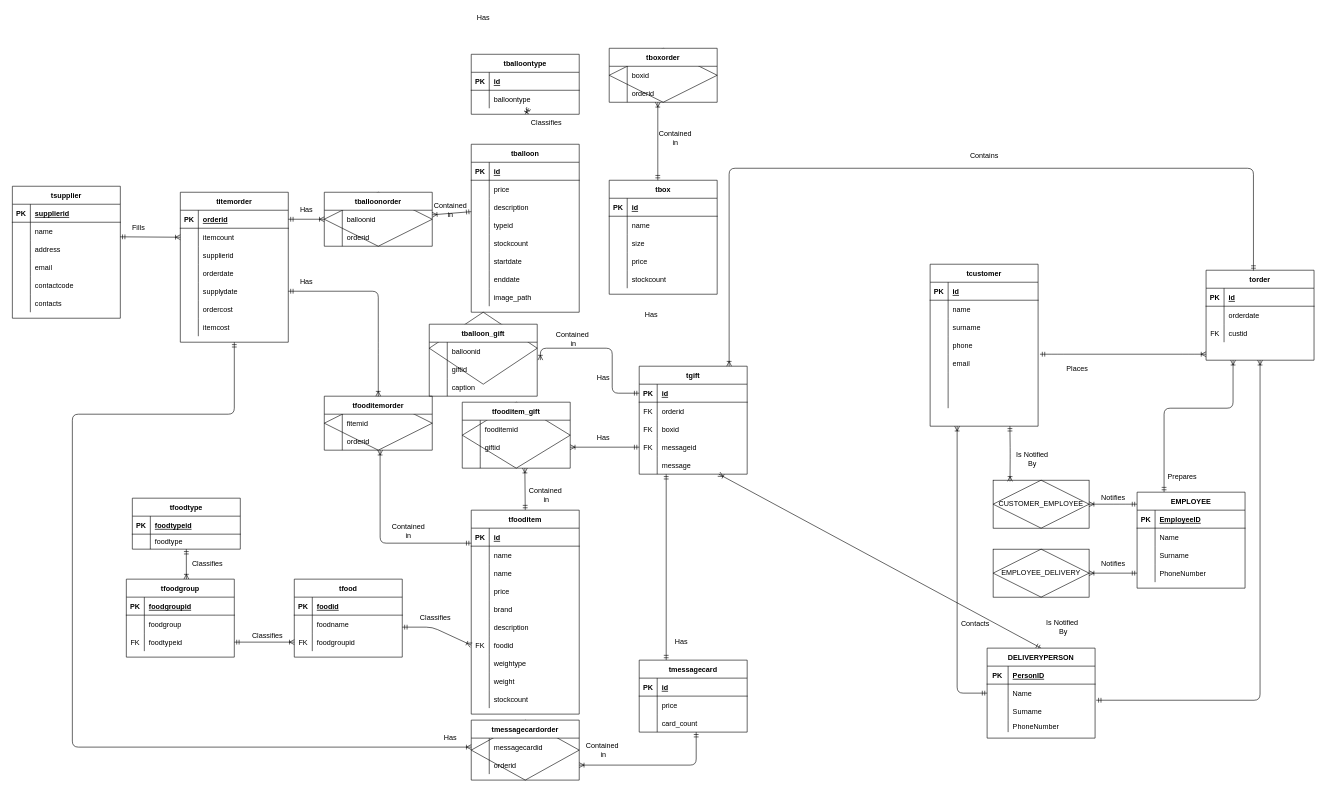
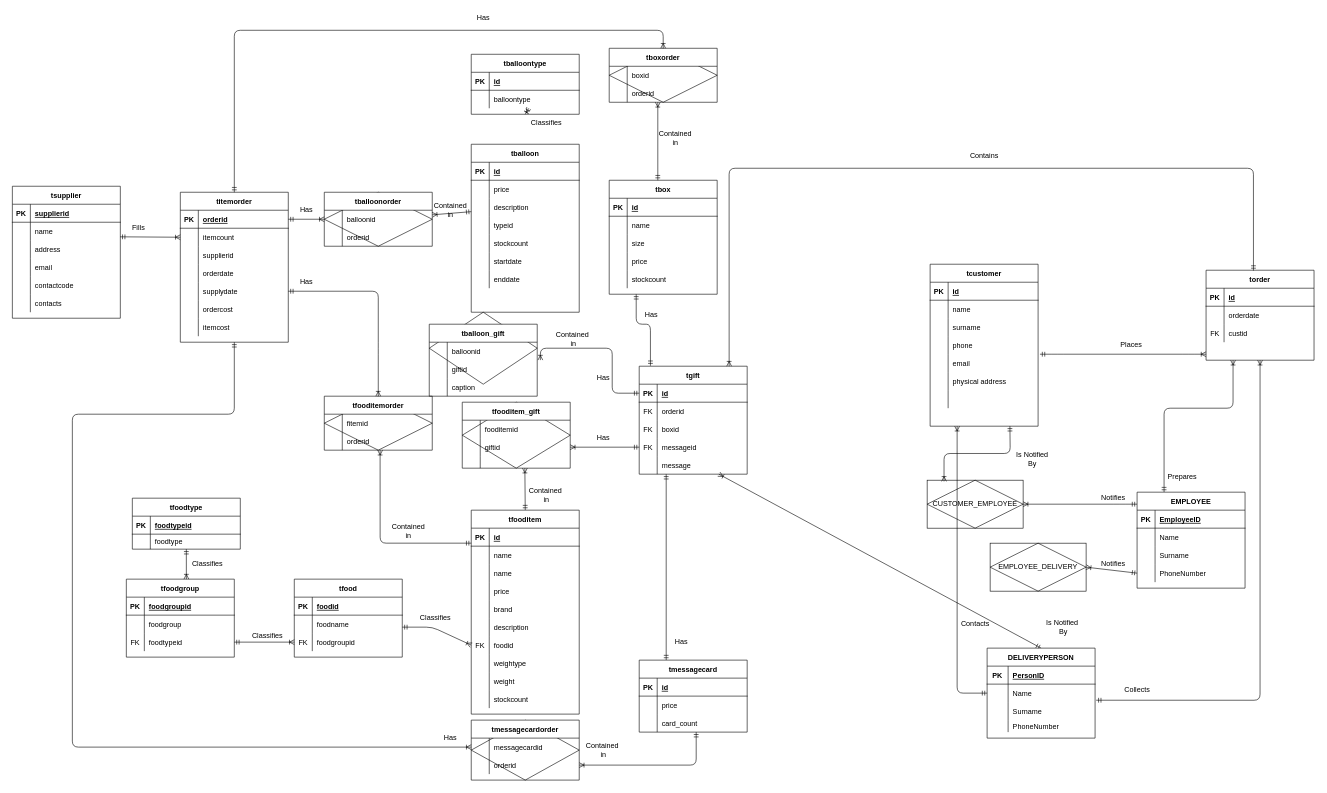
+ <mxCell id="329" value="" style="fontSize=12;html=1;endArrow=ERoneToMany;startArrow=ERmandOne;exitX=0.5;exitY=0;exitDx=0;exitDy=0;edgeStyle=orthogonalEdgeStyle;entryX=0.5;entryY=0;entryDx=0;entryDy=0;" parent="1" source="288" target="320" edge="1"><mxGeometry width="100" height="100" relative="1" as="geometry"><mxPoint x="955" y="-100" as="sourcePoint" /><mxPoint x="1105" y="75" as="targetPoint" /><Array as="points"><mxPoint x="390" y="50" /><mxPoint x="1105" y="50" /></Array></mxGeometry></mxCell>
- <mxCell id="121" value="image_path" style="shape=partialRectangle;connectable=0;fillColor=none;top=0;left=0;bottom=0;right=0;align=left;spacingLeft=6;overflow=hidden;" parent="119" vertex="1"><mxGeometry x="30" width="150" height="30" as="geometry" /></mxCell>
+ <mxCell id="45" value="" style="fontSize=12;html=1;endArrow=ERmandOne;startArrow=ERmandOne;entryX=0.104;entryY=-0.004;entryDx=0;entryDy=0;entryPerimeter=0;exitX=0.25;exitY=1;exitDx=0;exitDy=0;edgeStyle=orthogonalEdgeStyle;" parent="1" source="173" target="189" edge="1"><mxGeometry width="100" height="100" relative="1" as="geometry"><mxPoint x="1084" y="500" as="sourcePoint" /><mxPoint x="1165" y="780" as="targetPoint" /><Array as="points"><mxPoint x="1060" y="540" /><mxPoint x="1084" y="540" /></Array></mxGeometry></mxCell>
- <mxCell id="35" value="Places" style="text;html=1;align=center;verticalAlign=middle;resizable=0;points=[];autosize=1;" parent="1" vertex="1"><mxGeometry x="1770" y="605" width="50" height="20" as="geometry" /></mxCell>
+ <mxCell id="35" value="Places" style="text;html=1;align=center;verticalAlign=middle;resizable=0;points=[];autosize=1;" parent="1" vertex="1"><mxGeometry x="1860" y="565" width="50" height="20" as="geometry" /></mxCell>
+ <mxCell id="140" value="physical address" style="shape=partialRectangle;connectable=0;fillColor=none;top=0;left=0;bottom=0;right=0;align=left;spacingLeft=6;overflow=hidden;" parent="138" vertex="1"><mxGeometry x="30" width="150" height="30" as="geometry" /></mxCell>
- <mxCell id="33" value="CUSTOMER_EMPLOYEE" style="shape=associativeEntity;whiteSpace=wrap;html=1;align=center;" parent="1" vertex="1"><mxGeometry x="1655" y="800" width="160" height="80" as="geometry" /></mxCell>
+ <mxCell id="33" value="CUSTOMER_EMPLOYEE" style="shape=associativeEntity;whiteSpace=wrap;html=1;align=center;" parent="1" vertex="1"><mxGeometry x="1545" y="800" width="160" height="80" as="geometry" /></mxCell>
- <mxCell id="32" value="EMPLOYEE_DELIVERY" style="shape=associativeEntity;whiteSpace=wrap;html=1;align=center;" parent="1" vertex="1"><mxGeometry x="1655" y="915" width="160" height="80" as="geometry" /></mxCell>
+ <mxCell id="32" value="EMPLOYEE_DELIVERY" style="shape=associativeEntity;whiteSpace=wrap;html=1;align=center;" parent="1" vertex="1"><mxGeometry x="1650" y="905" width="160" height="80" as="geometry" /></mxCell>
+ <mxCell id="162" value="Collects" style="text;html=1;align=center;verticalAlign=middle;resizable=0;points=[];autosize=1;" parent="1" vertex="1"><mxGeometry x="1865" y="1140" width="60" height="20" as="geometry" /></mxCell>
